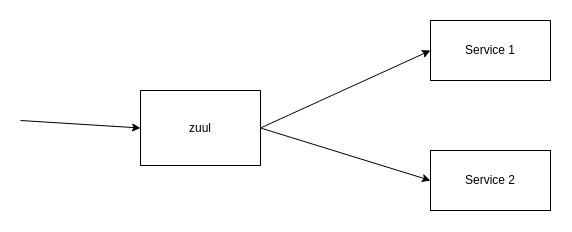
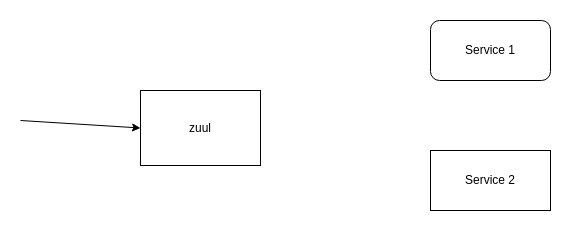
- <mxCell id="3" value="Service 1" style="rounded=0;whiteSpace=wrap;html=1;" vertex="1" parent="1"><mxGeometry x="430" y="20" width="120" height="60" as="geometry" /></mxCell>
+ <mxCell id="3" value="Service 1" style="whiteSpace=wrap;html=1;rounded=1;" vertex="1" parent="1"><mxGeometry x="430" y="20" width="120" height="60" as="geometry" /></mxCell>
- <mxCell id="6" value="" style="endArrow=classic;html=1;entryX=0;entryY=0.5;entryDx=0;entryDy=0;exitX=1;exitY=0.5;exitDx=0;exitDy=0;" edge="1" parent="1" source="2" target="3"><mxGeometry width="50" height="50" relative="1" as="geometry"><mxPoint x="10" y="280" as="sourcePoint" /><mxPoint x="60" y="230" as="targetPoint" /></mxGeometry></mxCell>
- <mxCell id="7" value="" style="endArrow=classic;html=1;entryX=0;entryY=0.5;entryDx=0;entryDy=0;exitX=1;exitY=0.5;exitDx=0;exitDy=0;" edge="1" parent="1" source="2" target="4"><mxGeometry width="50" height="50" relative="1" as="geometry"><mxPoint x="270" y="130" as="sourcePoint" /><mxPoint x="440" y="60" as="targetPoint" /></mxGeometry></mxCell>
